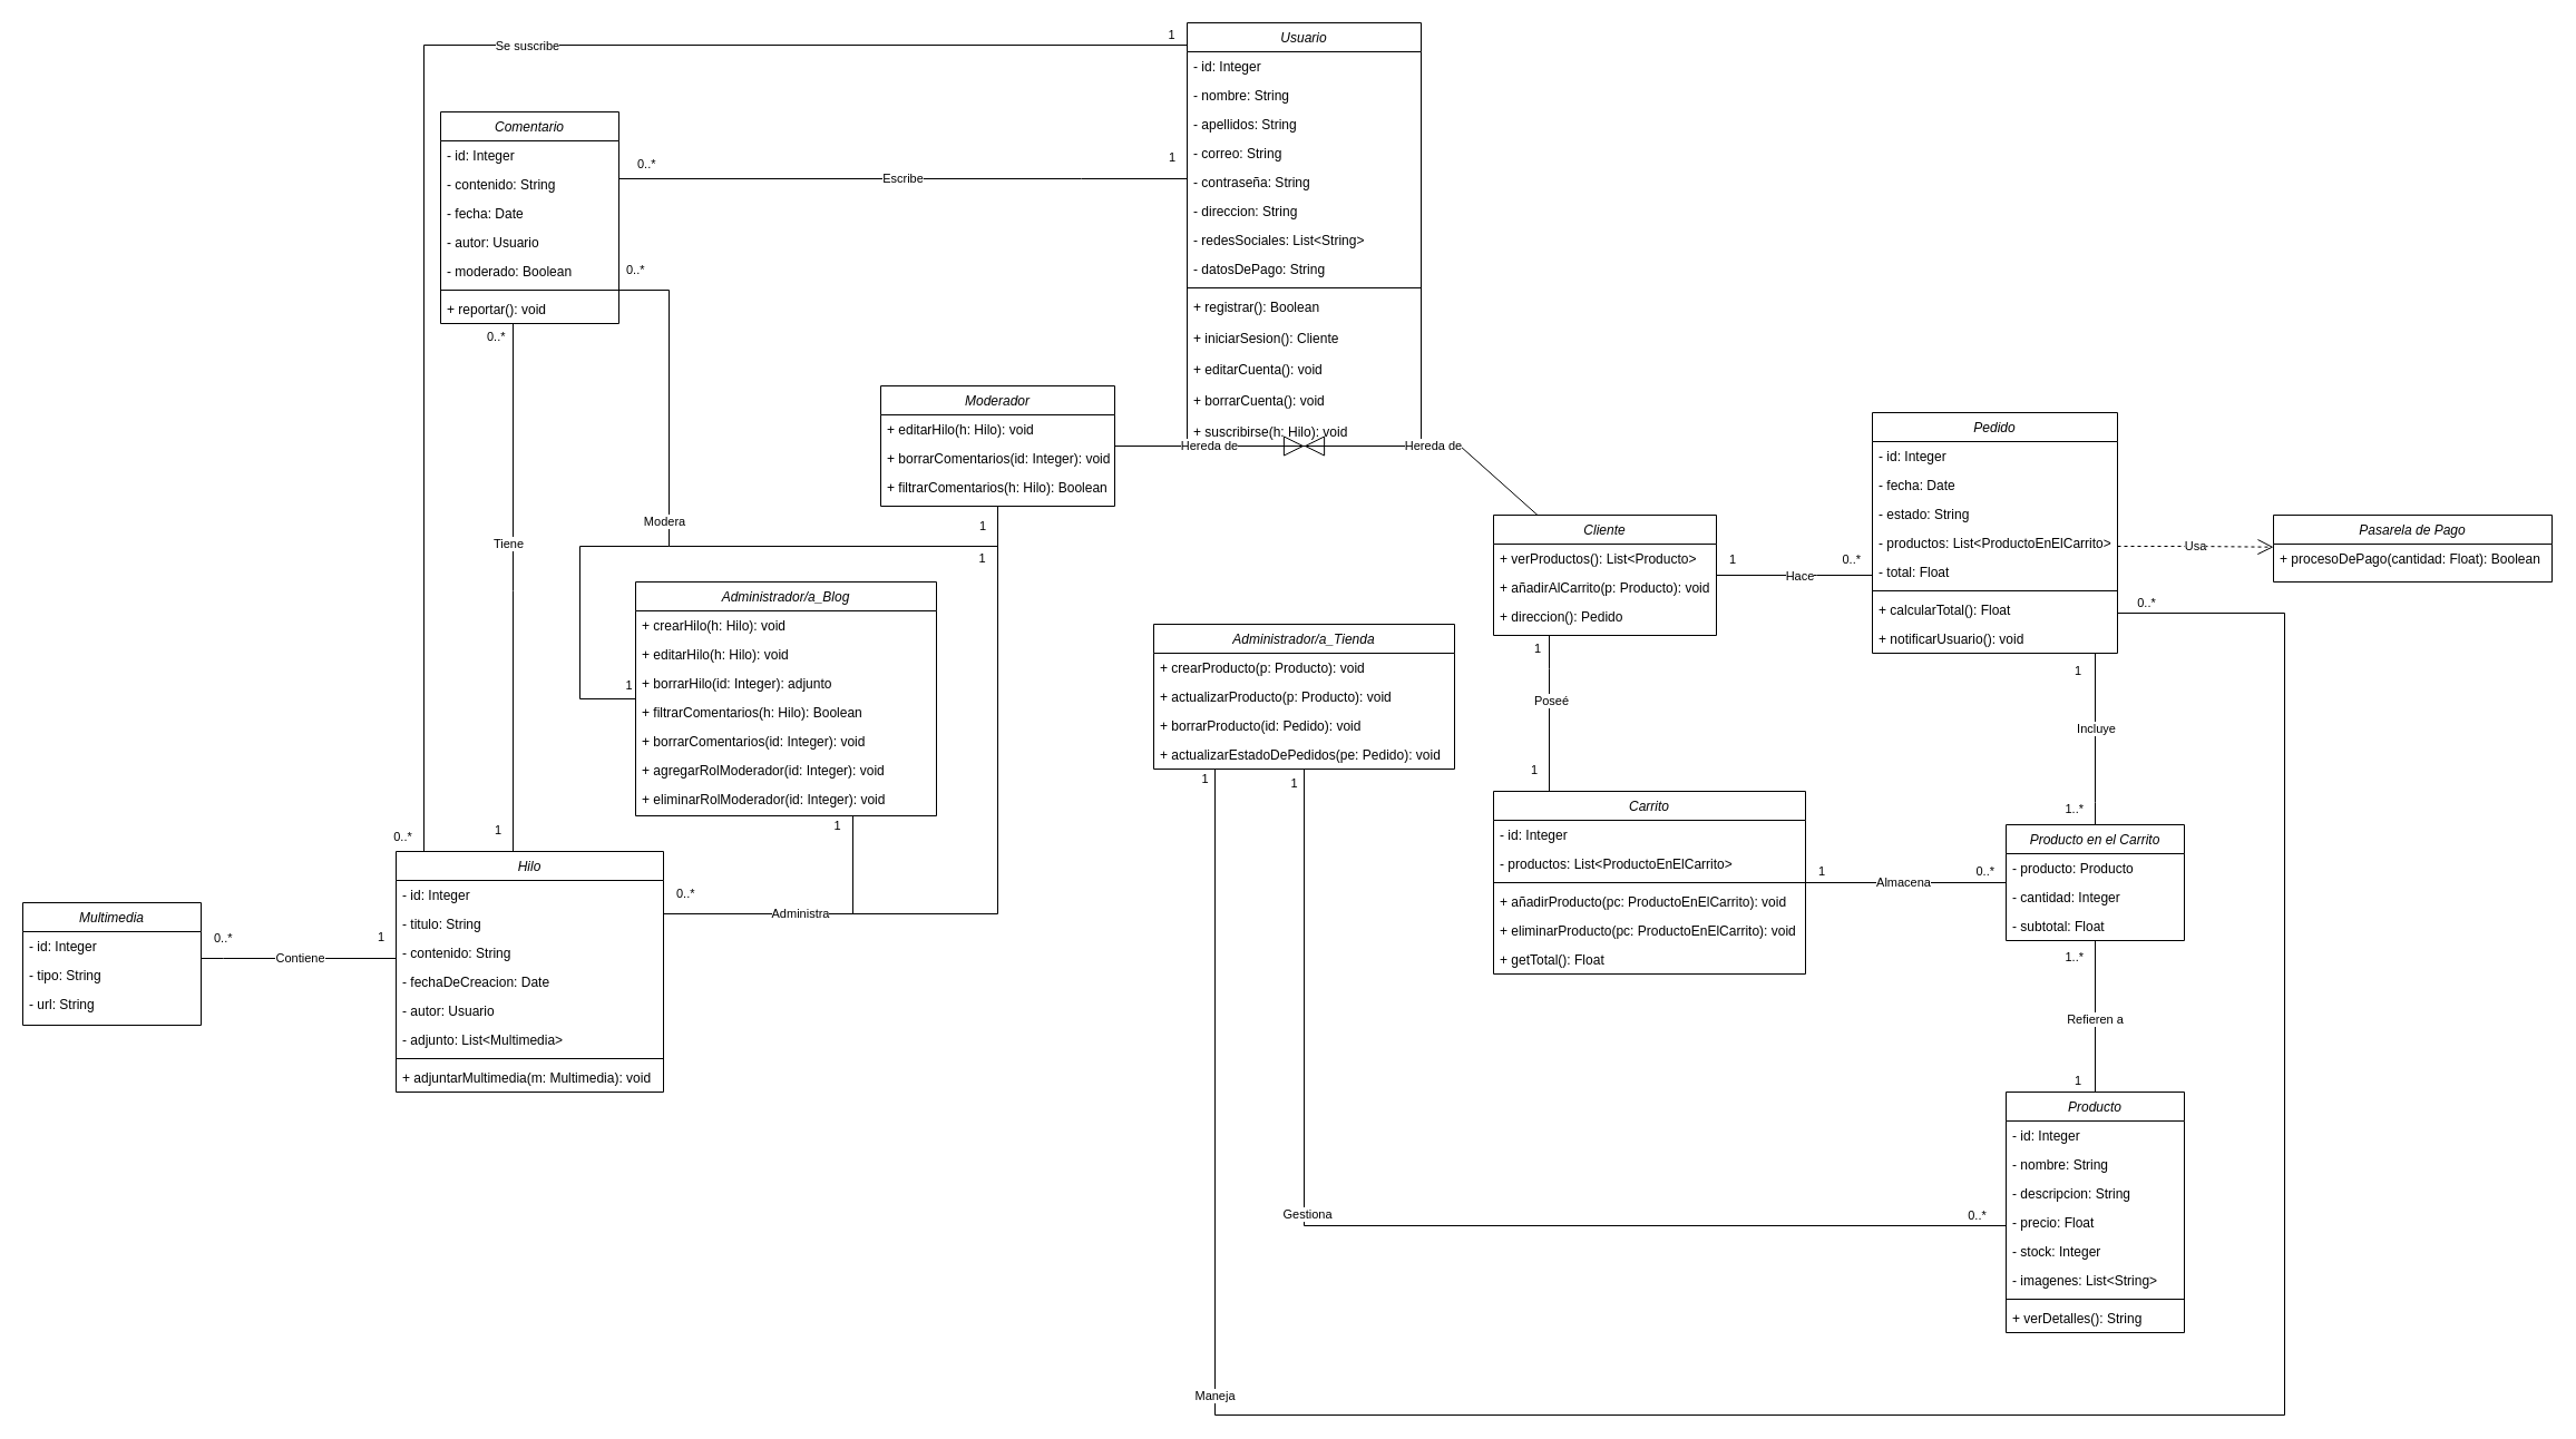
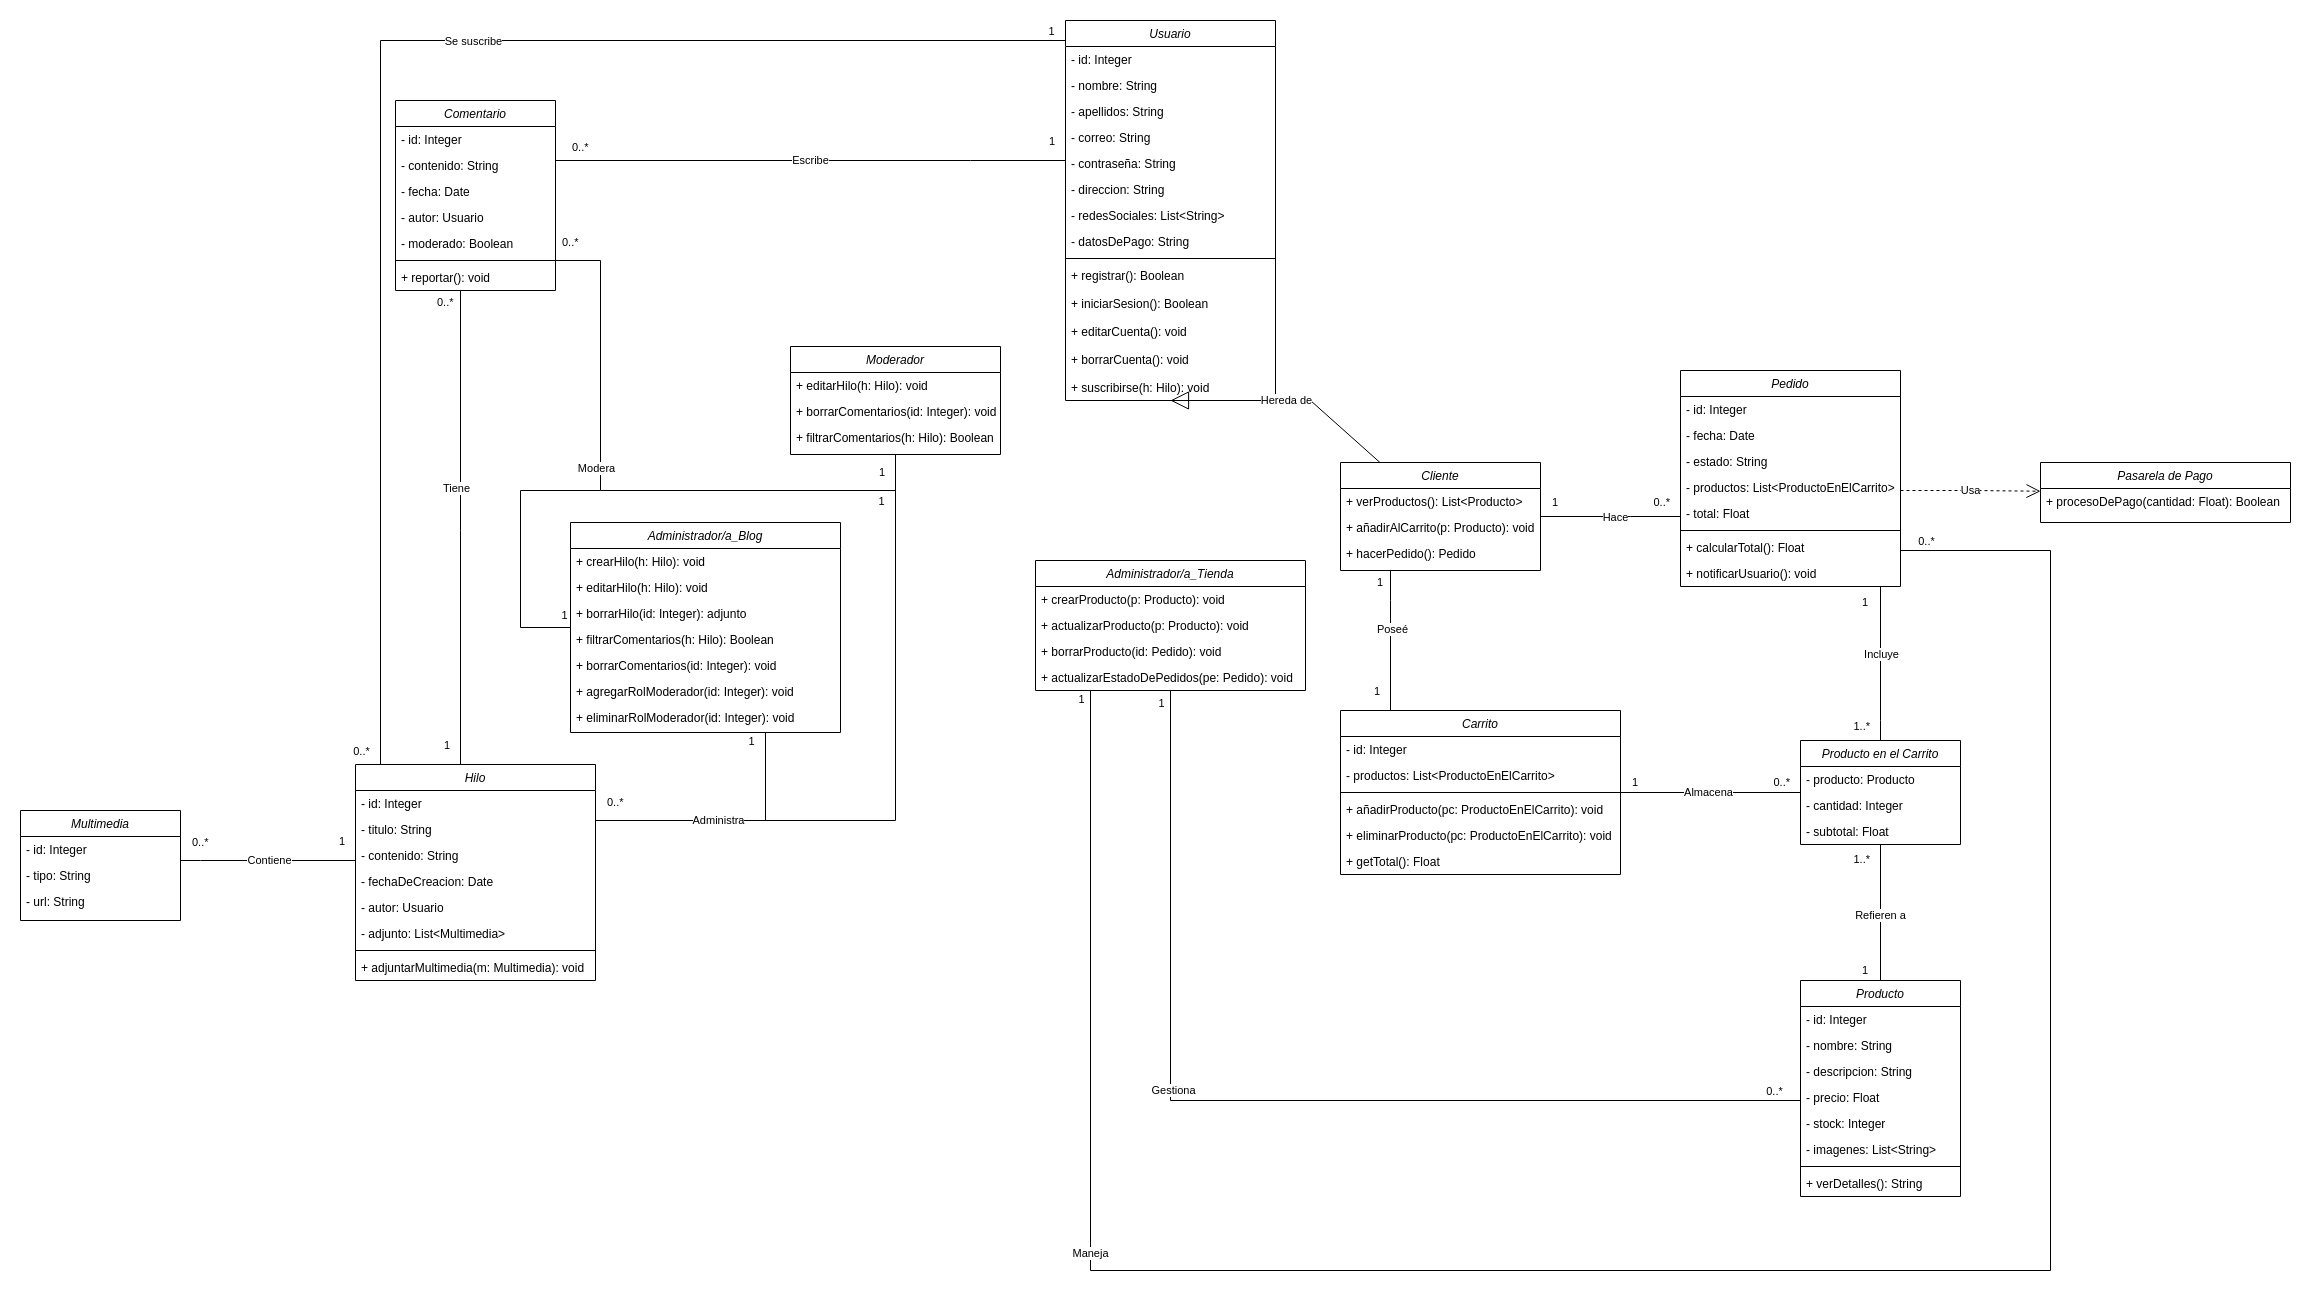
- <mxCell id="13" value="+ iniciarSesion(): Cliente" style="text;align=left;verticalAlign=top;spacingLeft=4;spacingRight=4;overflow=hidden;rotatable=0;points=[[0,0.5],[1,0.5]];portConstraint=eastwest;" parent="2" vertex="1"><mxGeometry y="270" width="210" height="28" as="geometry" /></mxCell>
+ <mxCell id="13" value="+ iniciarSesion(): Boolean" style="text;align=left;verticalAlign=top;spacingLeft=4;spacingRight=4;overflow=hidden;rotatable=0;points=[[0,0.5],[1,0.5]];portConstraint=eastwest;" parent="2" vertex="1"><mxGeometry y="270" width="210" height="28" as="geometry" /></mxCell>
- <mxCell id="88" value="Hereda de" style="endArrow=block;endSize=16;endFill=0;html=1;rounded=0;" parent="1" source="28" target="2" edge="1"><mxGeometry width="160" relative="1" as="geometry"><mxPoint x="970" y="440" as="sourcePoint" /><mxPoint x="1130" y="390" as="targetPoint" /><Array as="points"><mxPoint x="1090" y="400" /><mxPoint x="1170" y="400" /></Array></mxGeometry></mxCell>
- <mxCell id="87" value="+ direccion(): Pedido" style="text;align=left;verticalAlign=top;spacingLeft=4;spacingRight=4;overflow=hidden;rotatable=0;points=[[0,0.5],[1,0.5]];portConstraint=eastwest;" parent="84" vertex="1"><mxGeometry y="78" width="200" height="26" as="geometry" /></mxCell>
+ <mxCell id="87" value="+ hacerPedido(): Pedido" style="text;align=left;verticalAlign=top;spacingLeft=4;spacingRight=4;overflow=hidden;rotatable=0;points=[[0,0.5],[1,0.5]];portConstraint=eastwest;" parent="84" vertex="1"><mxGeometry y="78" width="200" height="26" as="geometry" /></mxCell>
